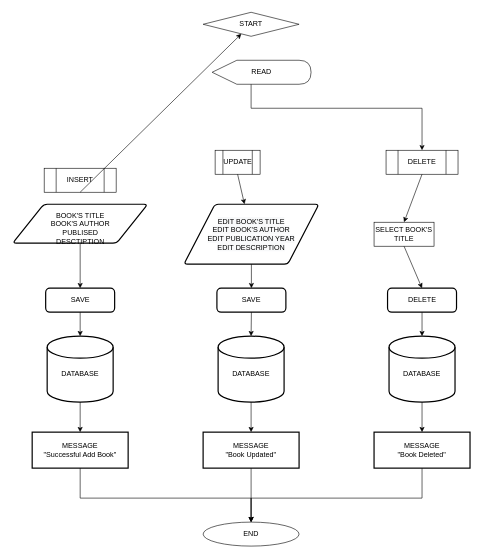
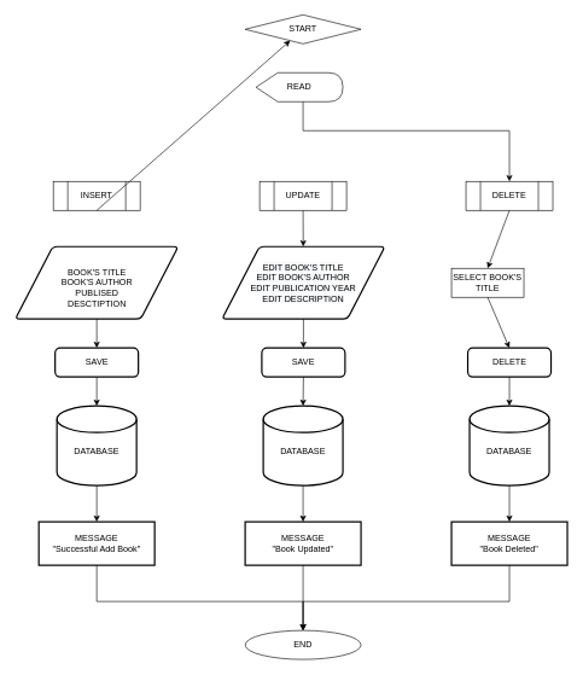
- <mxCell id="5" value="READ" style="shape=display;whiteSpace=wrap;html=1;" vertex="1" parent="1"><mxGeometry x="353" y="100" width="165" height="40" as="geometry" /></mxCell>
+ <mxCell id="5" value="READ" style="shape=display;whiteSpace=wrap;html=1;" vertex="1" parent="1"><mxGeometry x="353" y="100" width="120" height="40" as="geometry" /></mxCell>
- <mxCell id="6" value="UPDATE" style="shape=process;whiteSpace=wrap;html=1;backgroundOutline=1;size=0.167;" vertex="1" parent="1"><mxGeometry x="358" y="250" width="75" height="40" as="geometry" /></mxCell>
+ <mxCell id="6" value="UPDATE" style="shape=process;whiteSpace=wrap;html=1;backgroundOutline=1;size=0.167;" vertex="1" parent="1"><mxGeometry x="358" y="250" width="120" height="40" as="geometry" /></mxCell>
- <mxCell id="4" value="INSERT" style="shape=process;whiteSpace=wrap;html=1;backgroundOutline=1;size=0.167;" vertex="1" parent="1"><mxGeometry x="73" y="280" width="120" height="40" as="geometry" /></mxCell>
+ <mxCell id="4" value="INSERT" style="shape=process;whiteSpace=wrap;html=1;backgroundOutline=1;size=0.167;" vertex="1" parent="1"><mxGeometry x="73" y="250" width="120" height="40" as="geometry" /></mxCell>
- <mxCell id="19" value="&lt;br style=&quot;font-family: &amp;#34;helvetica&amp;#34;&quot;&gt;&lt;span style=&quot;font-family: &amp;#34;helvetica&amp;#34;&quot;&gt;BOOK'S TITLE&lt;/span&gt;&lt;br style=&quot;font-family: &amp;#34;helvetica&amp;#34;&quot;&gt;&lt;span style=&quot;font-family: &amp;#34;helvetica&amp;#34;&quot;&gt;BOOK'S AUTHOR&lt;/span&gt;&lt;br style=&quot;font-family: &amp;#34;helvetica&amp;#34;&quot;&gt;&lt;span style=&quot;font-family: &amp;#34;helvetica&amp;#34;&quot;&gt;PUBLISED&lt;/span&gt;&lt;br style=&quot;font-family: &amp;#34;helvetica&amp;#34;&quot;&gt;&lt;span style=&quot;font-family: &amp;#34;helvetica&amp;#34;&quot;&gt;DESCTIPTION&lt;br&gt;&lt;/span&gt;" style="shape=parallelogram;html=1;strokeWidth=2;perimeter=parallelogramPerimeter;whiteSpace=wrap;rounded=1;arcSize=12;size=0.23;" vertex="1" parent="1"><mxGeometry x="20.5" y="340" width="225" height="65" as="geometry" /></mxCell>
+ <mxCell id="19" value="&lt;br style=&quot;font-family: &amp;#34;helvetica&amp;#34;&quot;&gt;&lt;span style=&quot;font-family: &amp;#34;helvetica&amp;#34;&quot;&gt;BOOK'S TITLE&lt;/span&gt;&lt;br style=&quot;font-family: &amp;#34;helvetica&amp;#34;&quot;&gt;&lt;span style=&quot;font-family: &amp;#34;helvetica&amp;#34;&quot;&gt;BOOK'S AUTHOR&lt;/span&gt;&lt;br style=&quot;font-family: &amp;#34;helvetica&amp;#34;&quot;&gt;&lt;span style=&quot;font-family: &amp;#34;helvetica&amp;#34;&quot;&gt;PUBLISED&lt;/span&gt;&lt;br style=&quot;font-family: &amp;#34;helvetica&amp;#34;&quot;&gt;&lt;span style=&quot;font-family: &amp;#34;helvetica&amp;#34;&quot;&gt;DESCTIPTION&lt;br&gt;&lt;/span&gt;" style="shape=parallelogram;html=1;strokeWidth=2;perimeter=parallelogramPerimeter;whiteSpace=wrap;rounded=1;arcSize=12;size=0.23;" vertex="1" parent="1"><mxGeometry x="20.5" y="340" width="225" height="100" as="geometry" /></mxCell>
